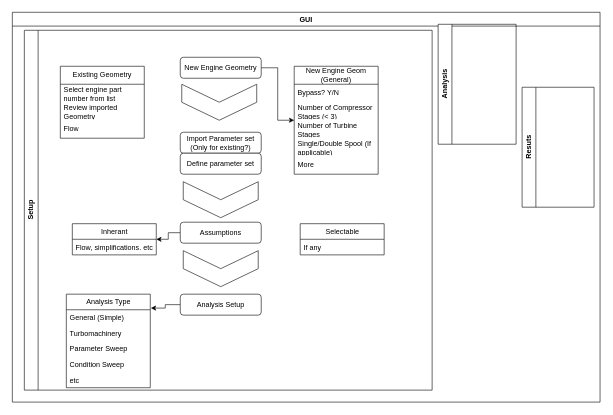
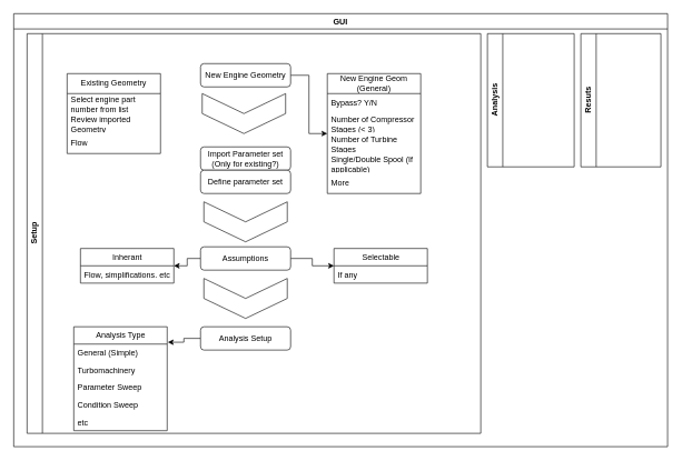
- <mxCell id="36" value="Analysis" style="swimlane;horizontal=0;whiteSpace=wrap;html=1;" parent="2" vertex="1"><mxGeometry x="710" y="20" width="130" height="200" as="geometry" /></mxCell>
+ <mxCell id="36" value="Analysis" style="swimlane;horizontal=0;whiteSpace=wrap;html=1;" parent="2" vertex="1"><mxGeometry x="710" y="30" width="130" height="200" as="geometry" /></mxCell>
- <mxCell id="37" value="Resuts" style="swimlane;horizontal=0;whiteSpace=wrap;html=1;" parent="2" vertex="1"><mxGeometry x="850" y="125" width="120" height="200" as="geometry" /></mxCell>
+ <mxCell id="37" value="Resuts" style="swimlane;horizontal=0;whiteSpace=wrap;html=1;" parent="2" vertex="1"><mxGeometry x="850" y="30" width="120" height="200" as="geometry" /></mxCell>
+ <mxCell id="22" style="edgeStyle=orthogonalEdgeStyle;rounded=0;orthogonalLoop=1;jettySize=auto;html=1;" parent="3" source="23" target="26" edge="1"><mxGeometry relative="1" as="geometry" /></mxCell>
